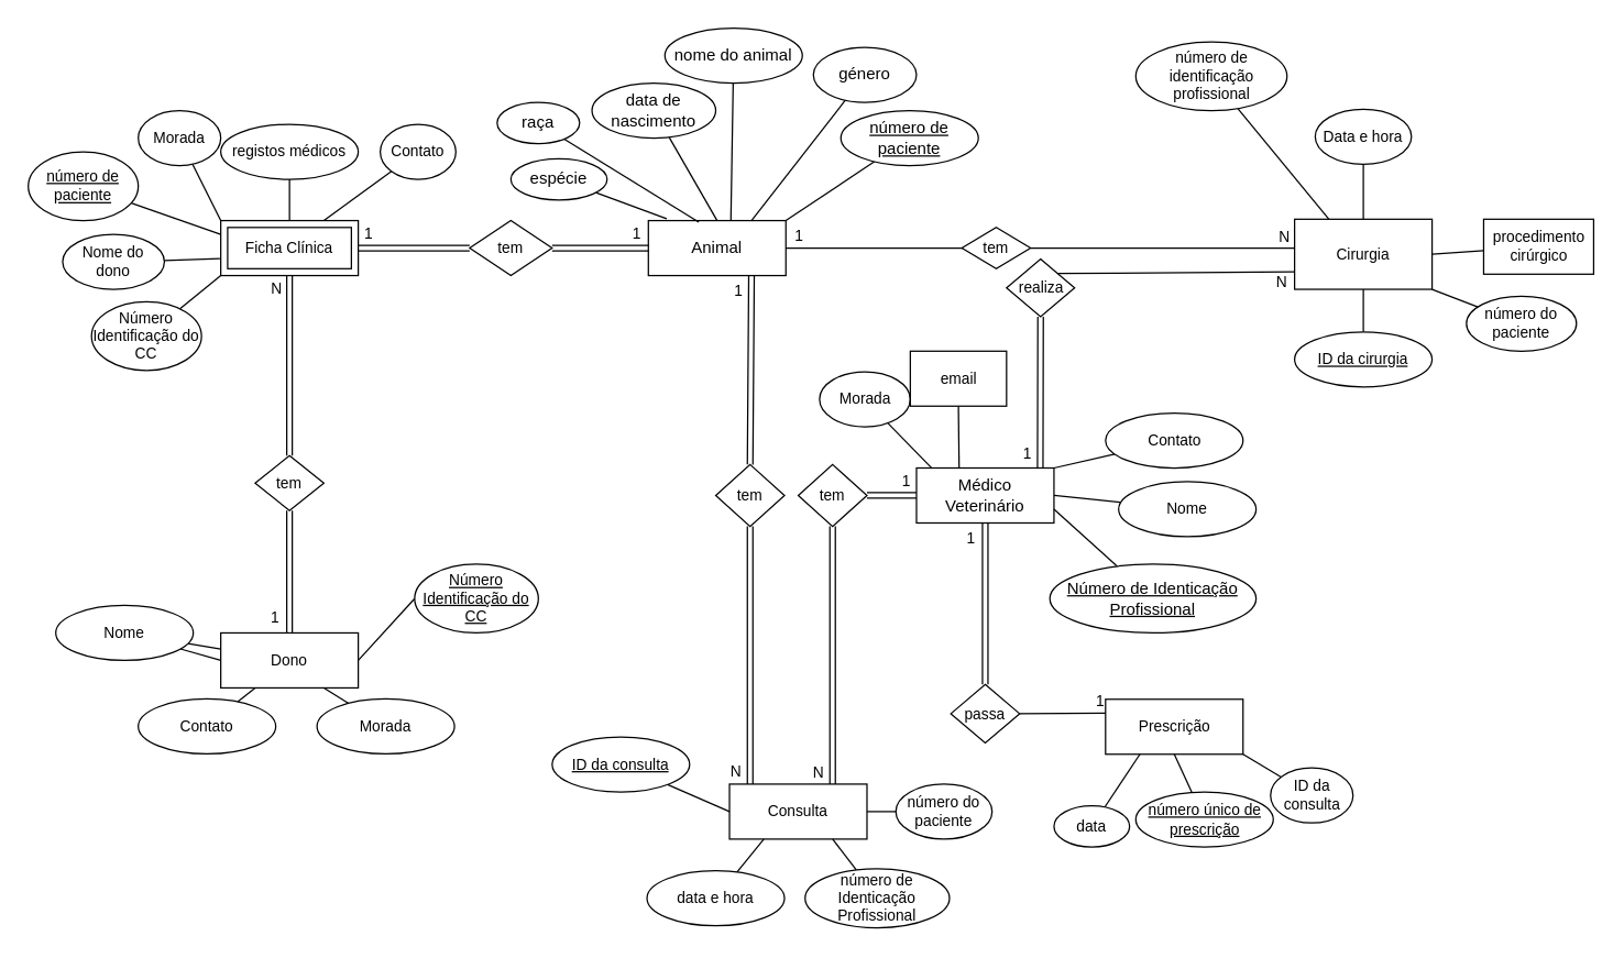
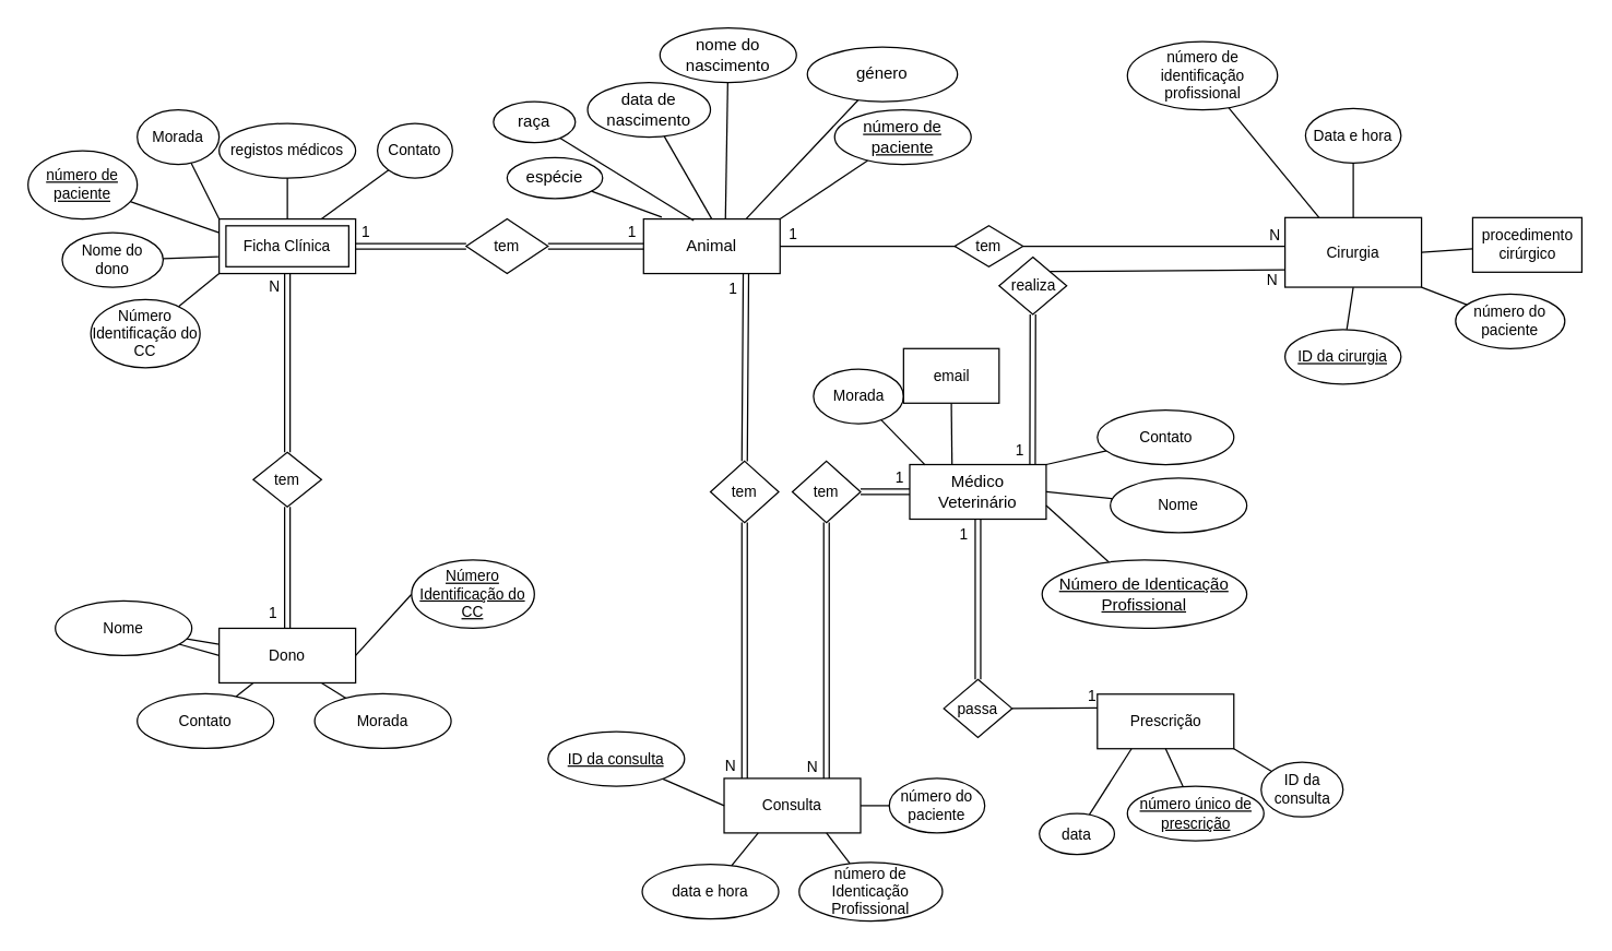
- <mxCell id="8" value="nome do animal" style="ellipse;whiteSpace=wrap;html=1;align=center;" parent="1" vertex="1"><mxGeometry x="483" y="20" width="100" height="40" as="geometry" /></mxCell>
+ <mxCell id="8" value="nome do nascimento" style="ellipse;whiteSpace=wrap;html=1;align=center;" parent="1" vertex="1"><mxGeometry x="483" y="20" width="100" height="40" as="geometry" /></mxCell>
- <mxCell id="10" value="género" style="ellipse;whiteSpace=wrap;html=1;align=center;" parent="1" vertex="1"><mxGeometry x="591" y="34" width="75" height="40" as="geometry" /></mxCell>
+ <mxCell id="10" value="género" style="ellipse;whiteSpace=wrap;html=1;align=center;" parent="1" vertex="1"><mxGeometry x="591" y="34" width="110" height="40" as="geometry" /></mxCell>
- <mxCell id="69" value="ID da cirurgia" style="ellipse;whiteSpace=wrap;html=1;align=center;fontStyle=4;fontFamily=Helvetica;fontSize=11;fontColor=default;" vertex="1" parent="1"><mxGeometry x="941" y="241" width="100" height="40" as="geometry" /></mxCell>
+ <mxCell id="69" value="ID da cirurgia" style="ellipse;whiteSpace=wrap;html=1;align=center;fontStyle=4;fontFamily=Helvetica;fontSize=11;fontColor=default;" vertex="1" parent="1"><mxGeometry x="941" y="241" width="85" height="40" as="geometry" /></mxCell>
- <mxCell id="62" value="data" style="ellipse;whiteSpace=wrap;html=1;align=center;fontFamily=Helvetica;fontSize=11;fontColor=default;" vertex="1" parent="1"><mxGeometry x="766" y="585.75" width="55" height="30" as="geometry" /></mxCell>
+ <mxCell id="62" value="data" style="ellipse;whiteSpace=wrap;html=1;align=center;fontFamily=Helvetica;fontSize=11;fontColor=default;" vertex="1" parent="1"><mxGeometry x="761" y="595.75" width="55" height="30" as="geometry" /></mxCell>
